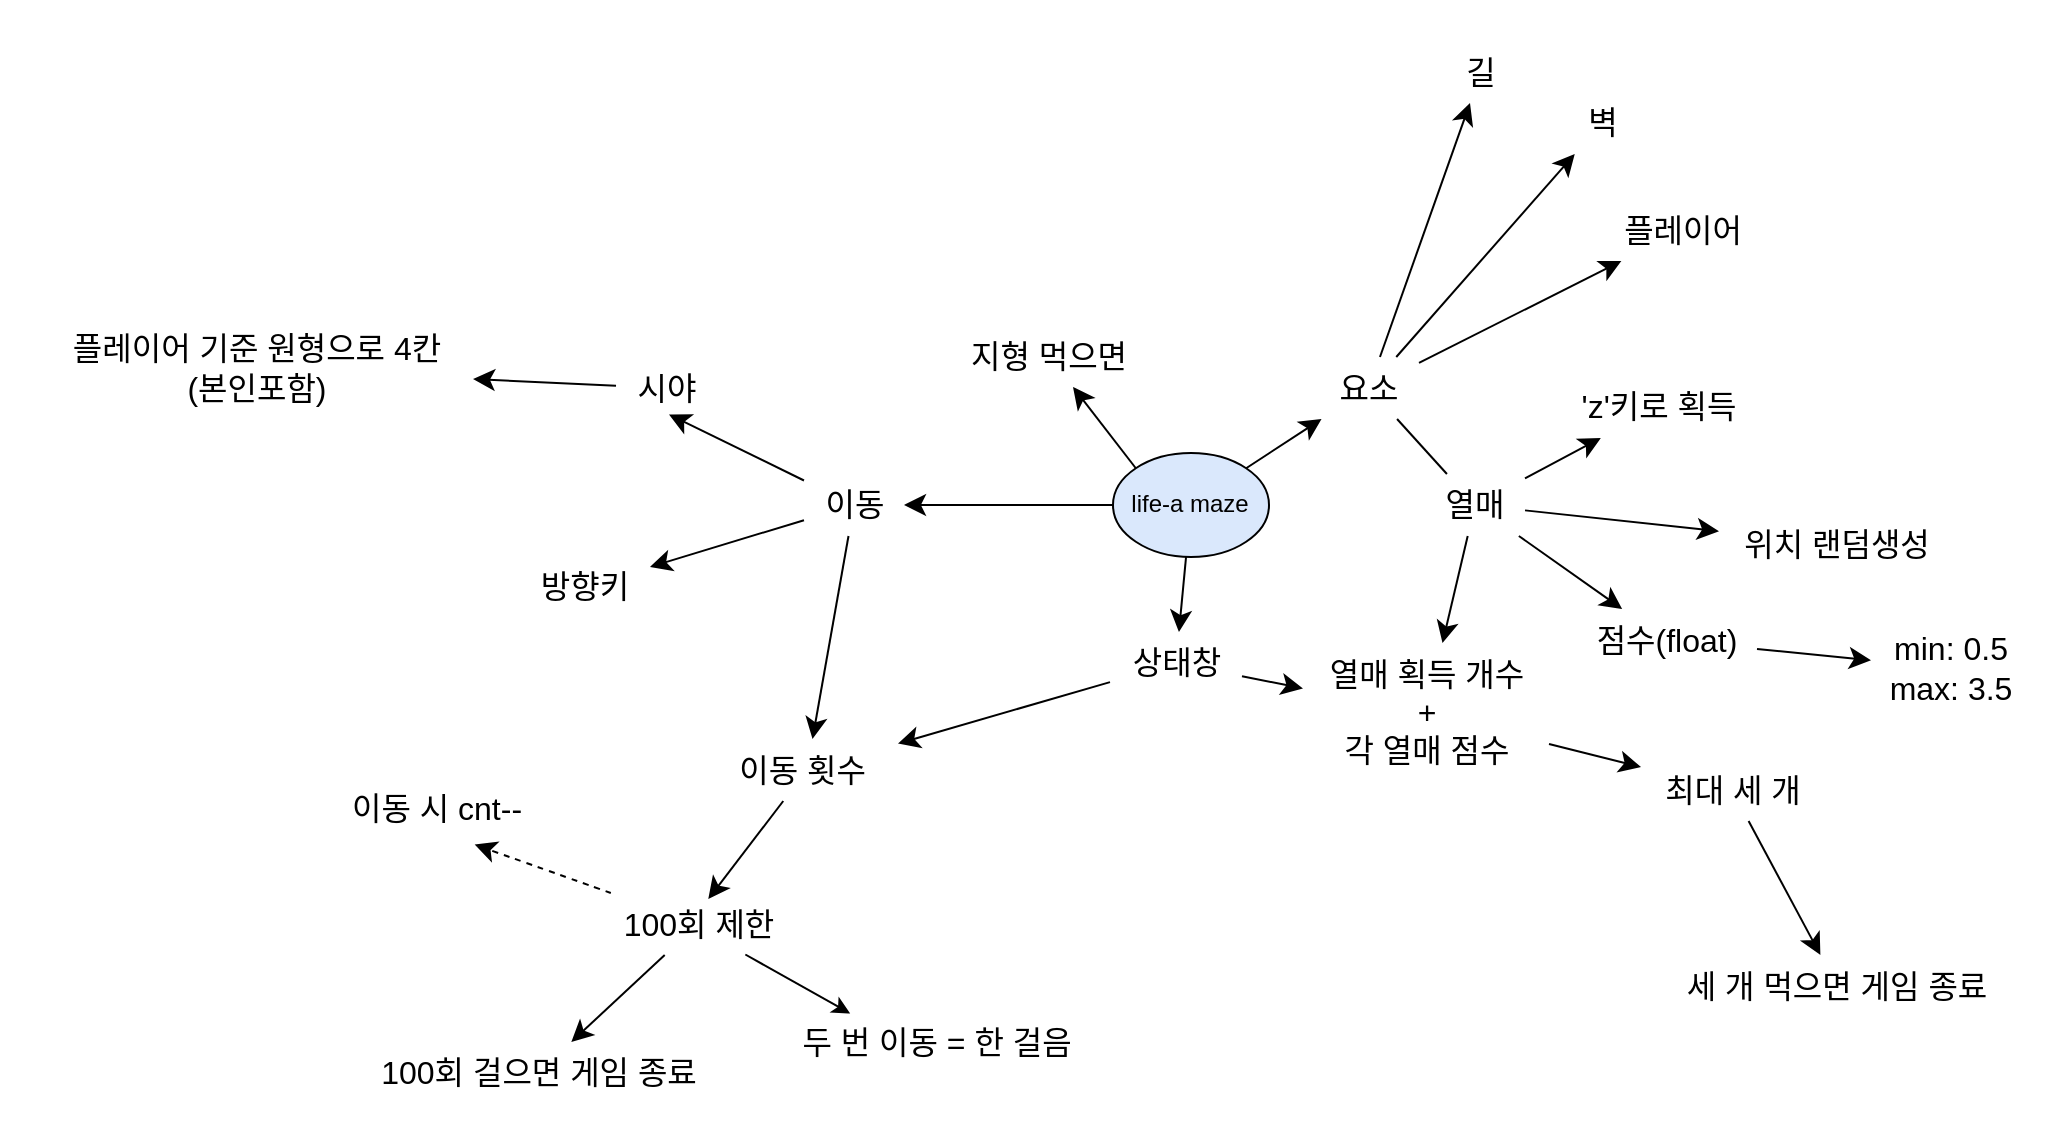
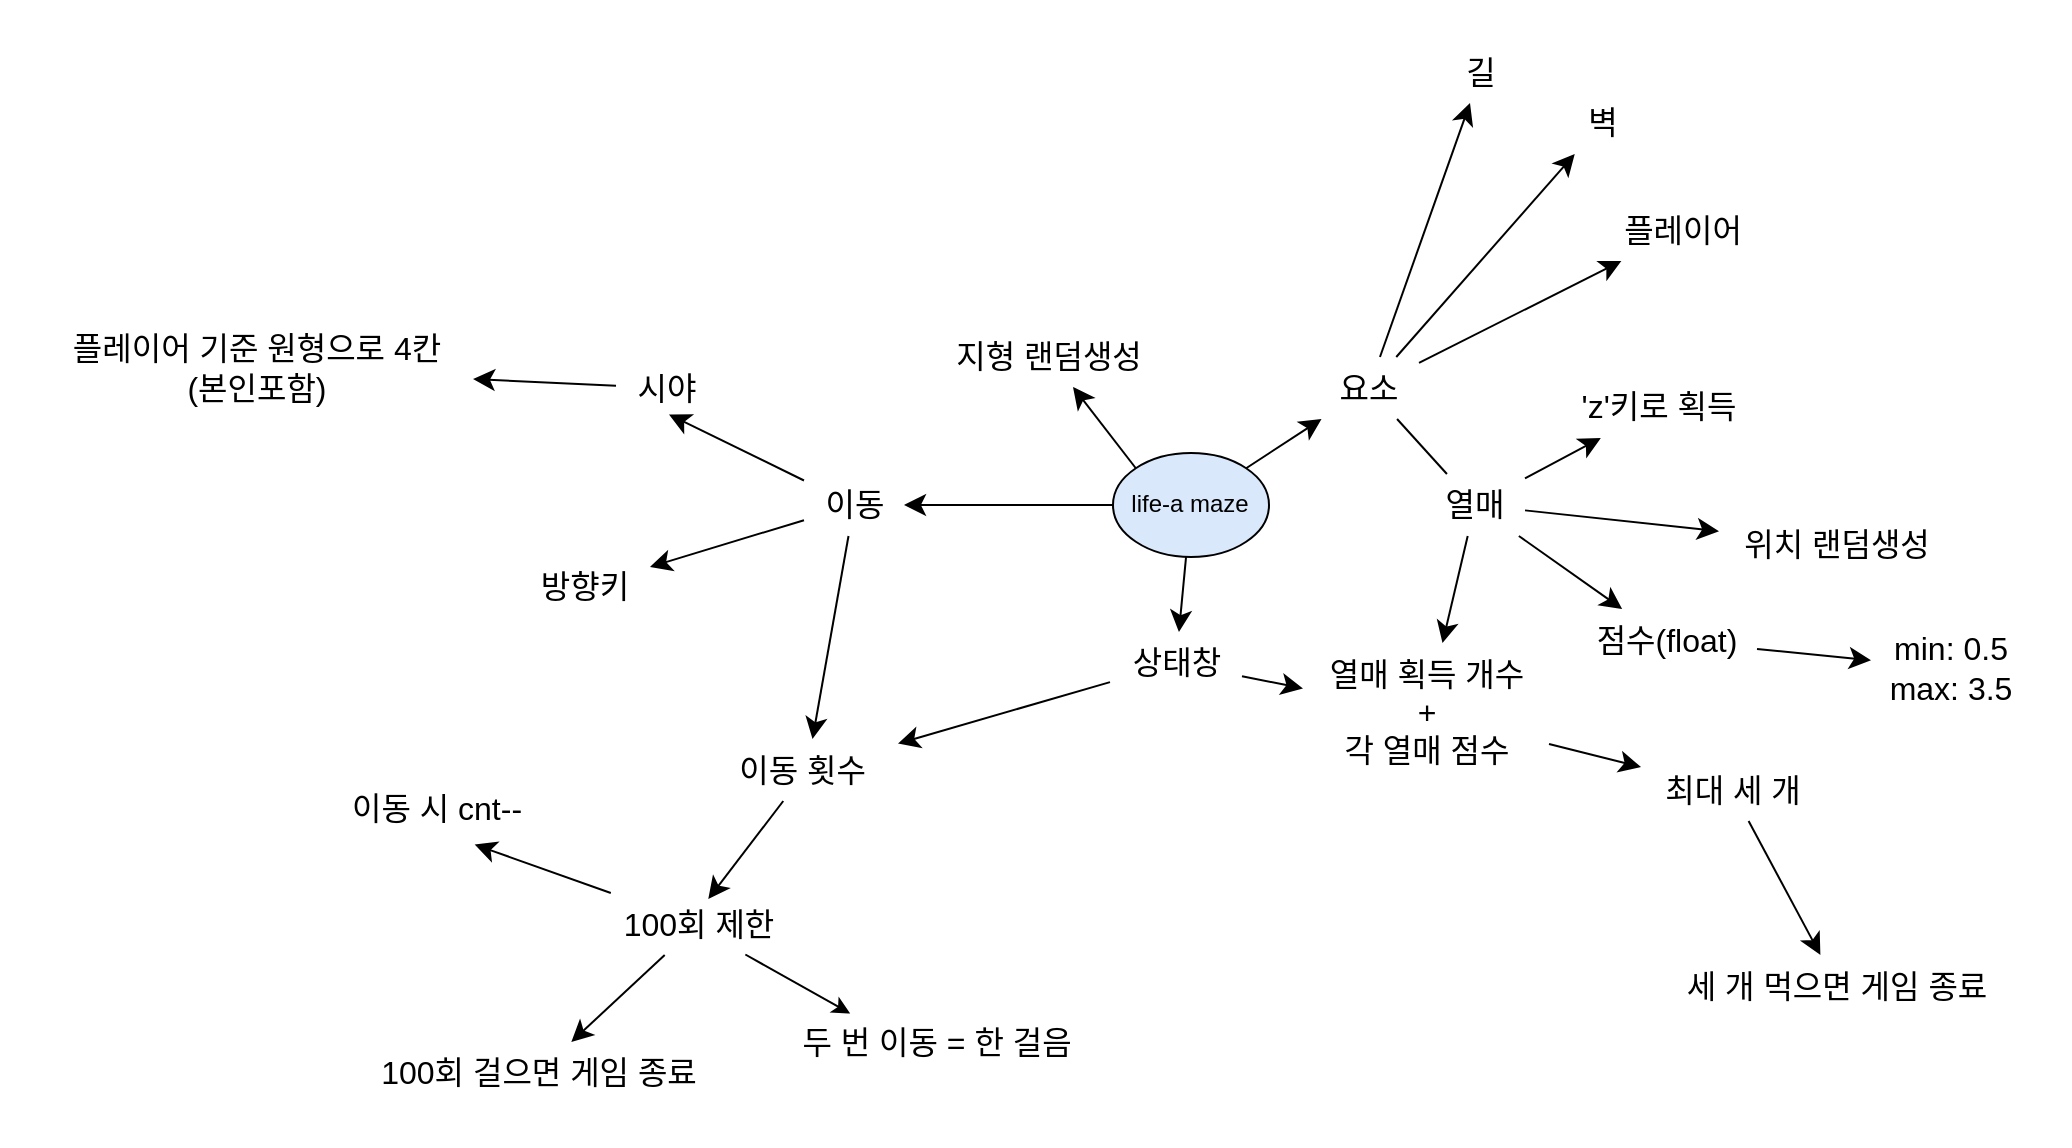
- <mxCell id="41" value="지형 먹으면" style="text;html=1;align=center;verticalAlign=middle;resizable=0;points=[];autosize=1;strokeColor=none;fillColor=none;fontSize=16;" parent="1" vertex="1"><mxGeometry x="465" y="162" width="118" height="31" as="geometry" /></mxCell>
+ <mxCell id="41" value="지형 랜덤생성" style="text;html=1;align=center;verticalAlign=middle;resizable=0;points=[];autosize=1;strokeColor=none;fillColor=none;fontSize=16;" parent="1" vertex="1"><mxGeometry x="465" y="162" width="118" height="31" as="geometry" /></mxCell>
- <mxCell id="28" style="edgeStyle=none;curved=1;rounded=0;orthogonalLoop=1;jettySize=auto;html=1;entryX=0.676;entryY=1.074;entryDx=0;entryDy=0;entryPerimeter=0;fontSize=12;startSize=8;endSize=8;dashed=1;" parent="1" source="16" target="11" edge="1"><mxGeometry relative="1" as="geometry" /></mxCell>
+ <mxCell id="28" style="edgeStyle=none;curved=1;rounded=0;orthogonalLoop=1;jettySize=auto;html=1;entryX=0.676;entryY=1.074;entryDx=0;entryDy=0;entryPerimeter=0;fontSize=12;startSize=8;endSize=8;" parent="1" source="16" target="11" edge="1"><mxGeometry relative="1" as="geometry" /></mxCell>
